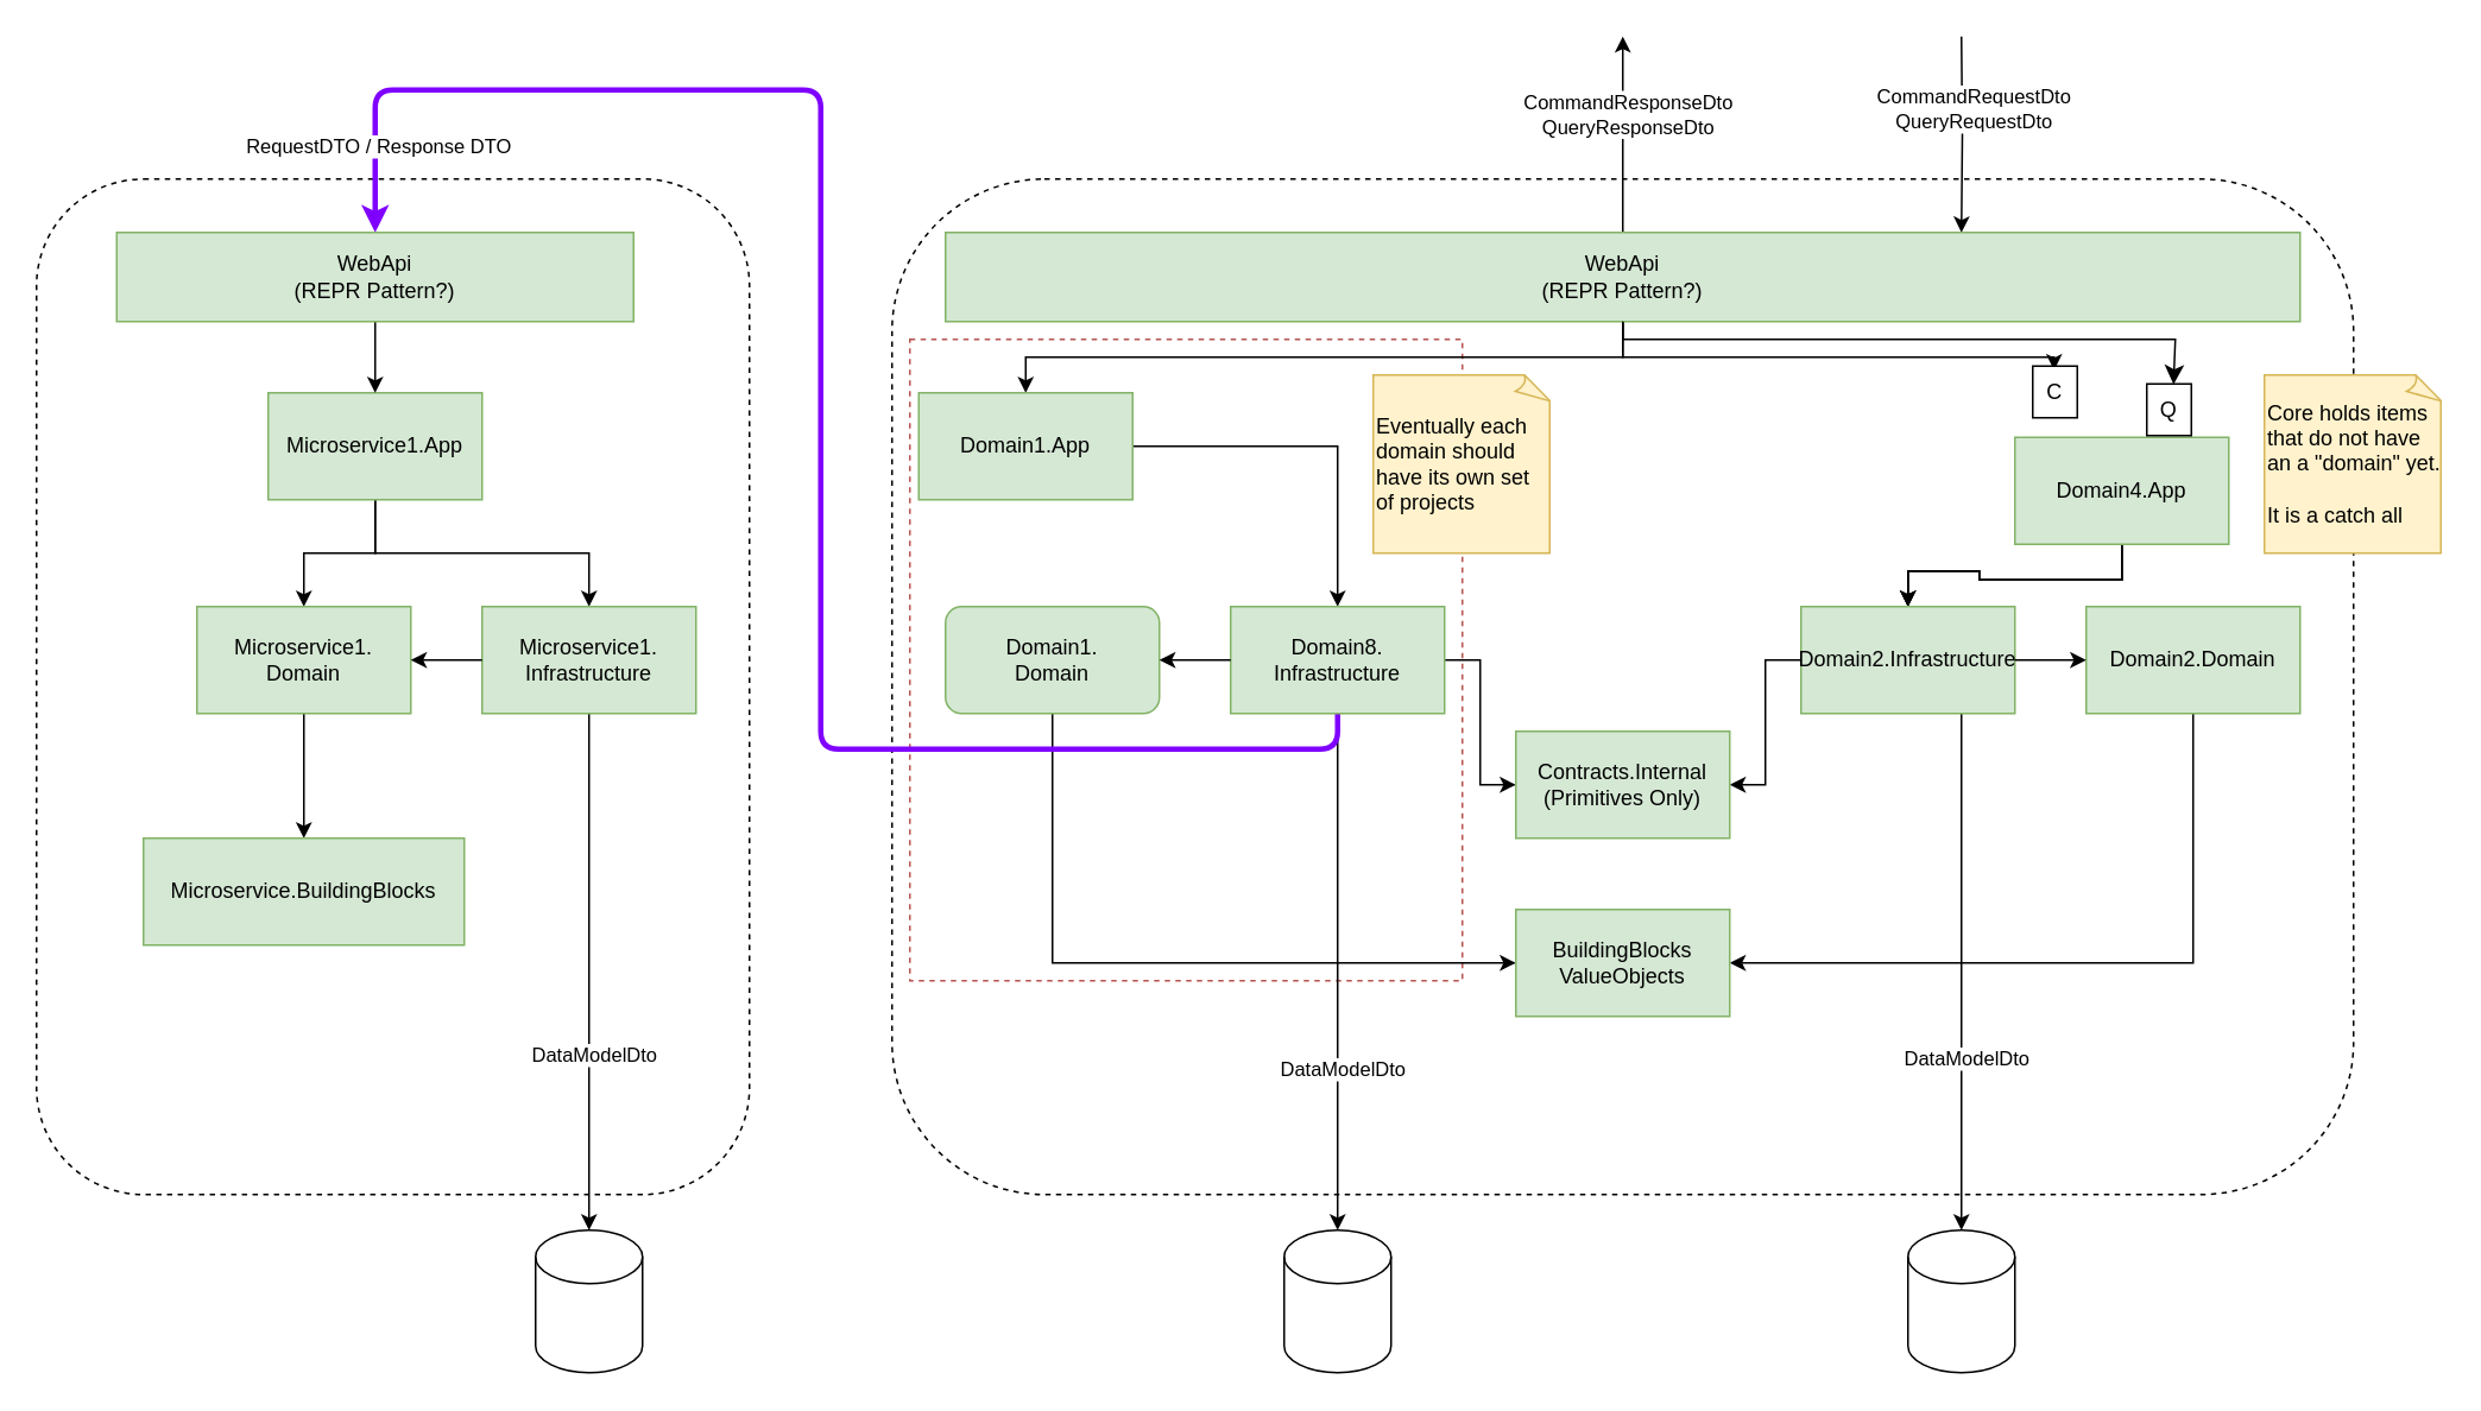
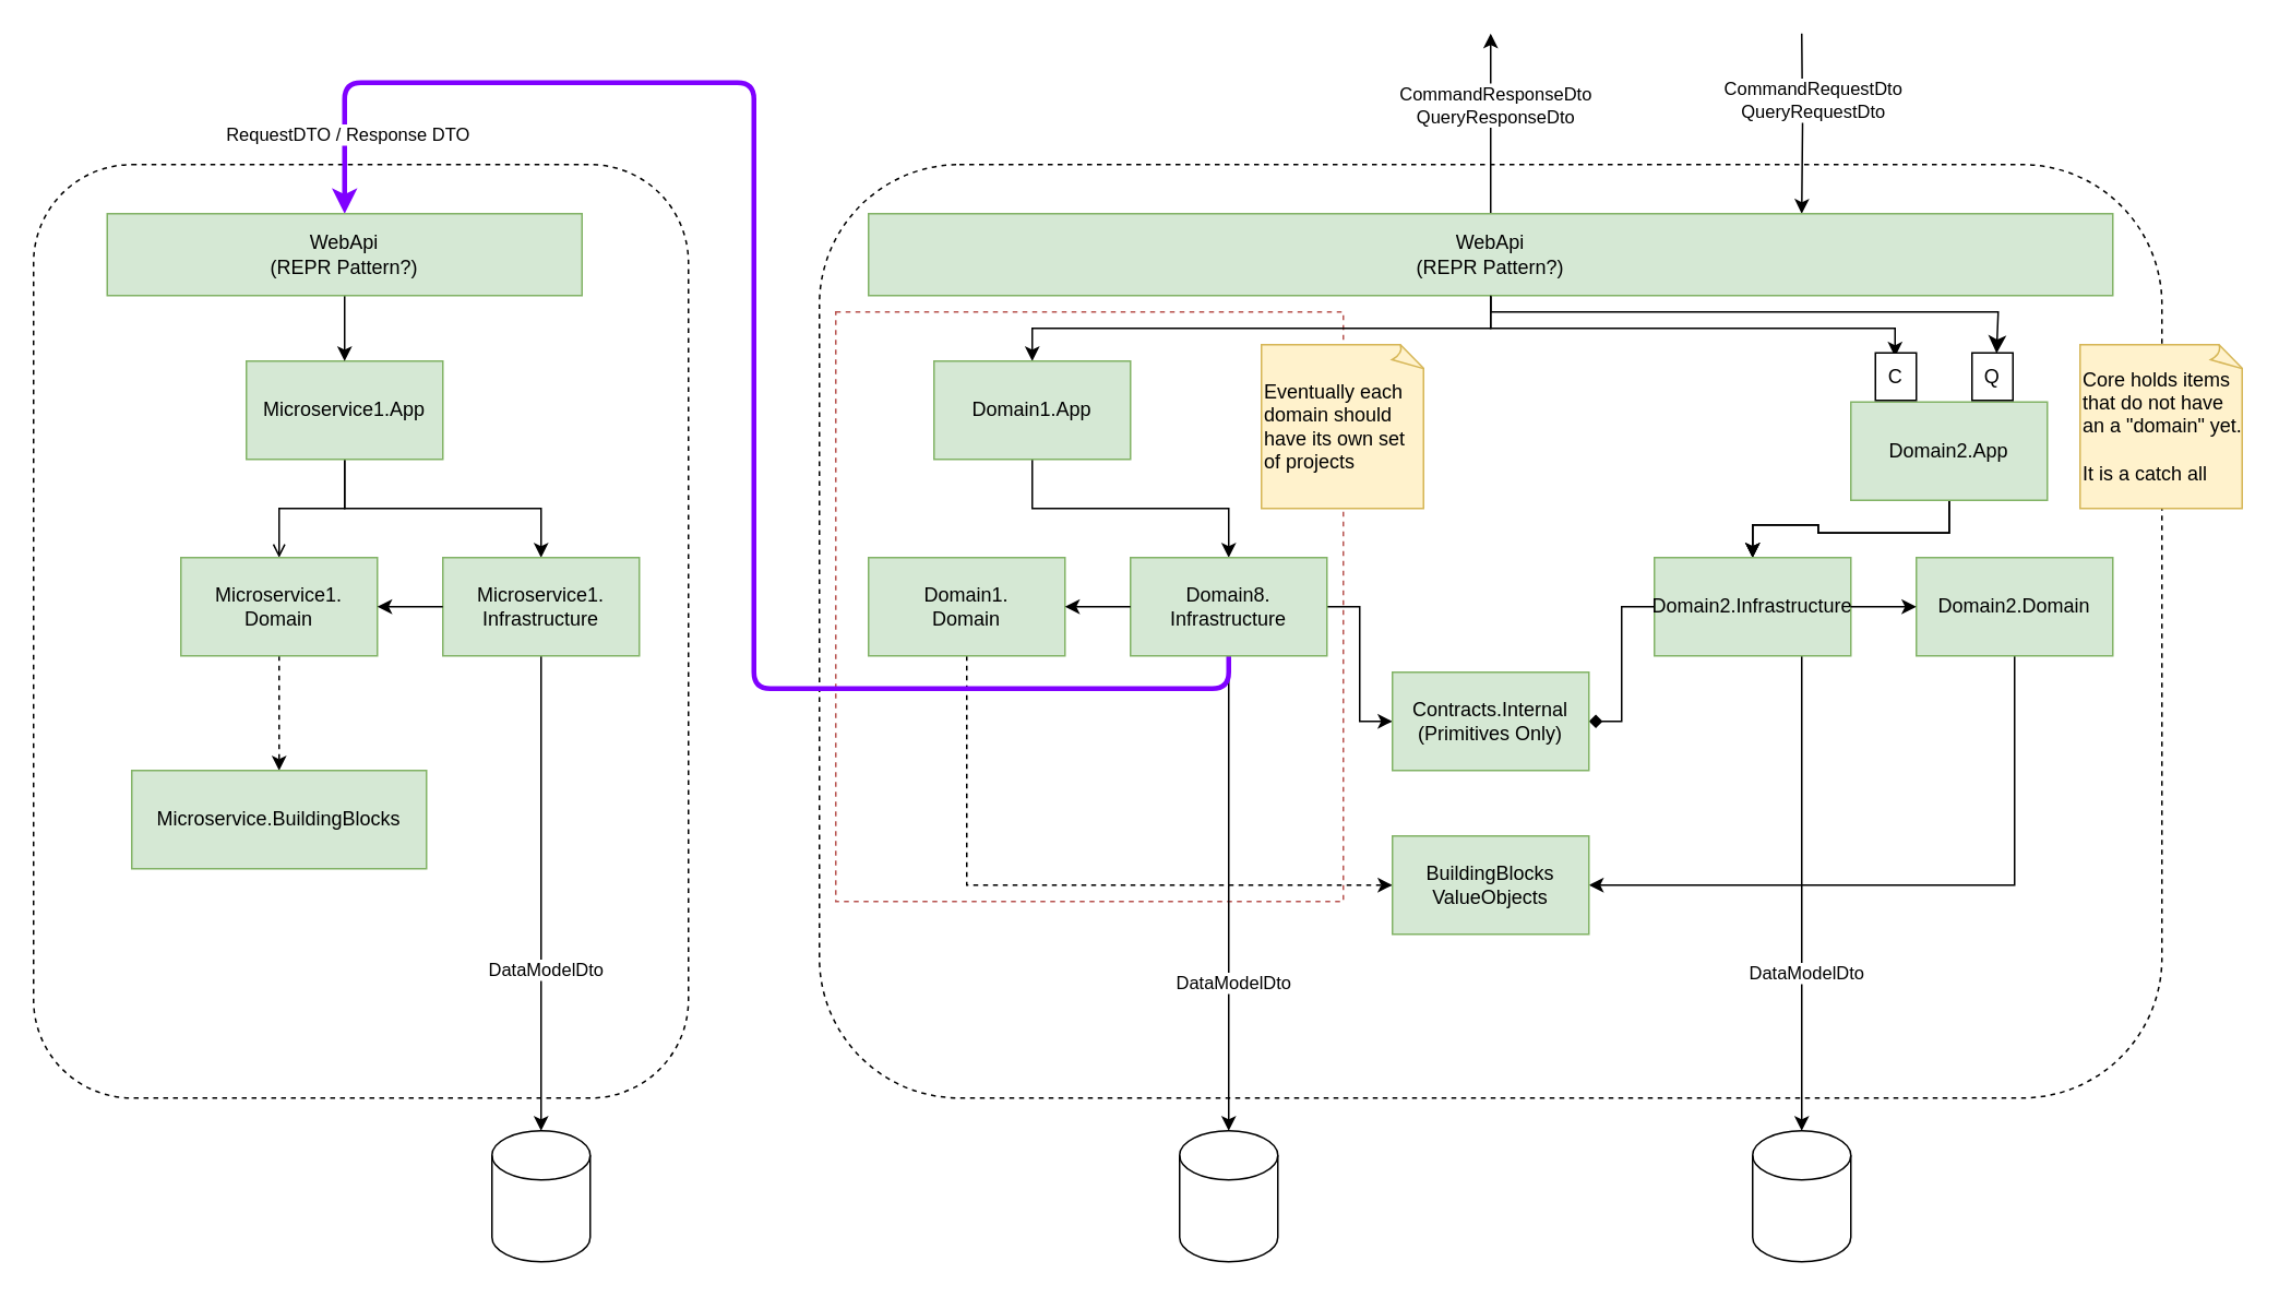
- <mxCell id="53" value="C" style="rounded=0;whiteSpace=wrap;html=1;" vertex="1" parent="1"><mxGeometry x="1140" y="205" width="25" height="29" as="geometry" /></mxCell>
+ <mxCell id="53" value="C" style="rounded=0;whiteSpace=wrap;html=1;" vertex="1" parent="1"><mxGeometry x="1145" y="215" width="25" height="29" as="geometry" /></mxCell>
- <mxCell id="17" value="Domain1.App" style="whiteSpace=wrap;html=1;fillColor=#d5e8d4;strokeColor=#82b366;rounded=0;" vertex="1" parent="1"><mxGeometry x="515" y="220" width="120" height="60" as="geometry" /></mxCell>
+ <mxCell id="17" value="Domain1.App" style="whiteSpace=wrap;html=1;fillColor=#d5e8d4;strokeColor=#82b366;rounded=0;" vertex="1" parent="1"><mxGeometry x="570" y="220" width="120" height="60" as="geometry" /></mxCell>
- <mxCell id="15" value="Domain4.App" style="whiteSpace=wrap;html=1;fillColor=#d5e8d4;strokeColor=#82b366;rounded=0;" vertex="1" parent="1"><mxGeometry x="1130" y="245" width="120" height="60" as="geometry" /></mxCell>
+ <mxCell id="15" value="Domain2.App" style="whiteSpace=wrap;html=1;fillColor=#d5e8d4;strokeColor=#82b366;rounded=0;" vertex="1" parent="1"><mxGeometry x="1130" y="245" width="120" height="60" as="geometry" /></mxCell>
- <mxCell id="39" value="" style="edgeStyle=orthogonalEdgeStyle;rounded=0;orthogonalLoop=1;jettySize=auto;html=1;" edge="1" parent="1" source="40" target="45"><mxGeometry relative="1" as="geometry" /></mxCell>
+ <mxCell id="39" value="" style="edgeStyle=orthogonalEdgeStyle;rounded=0;orthogonalLoop=1;jettySize=auto;html=1;endArrow=open;" edge="1" parent="1" source="40" target="45"><mxGeometry relative="1" as="geometry" /></mxCell>
- <mxCell id="25" value="Domain1.&lt;br&gt;Domain" style="whiteSpace=wrap;html=1;fillColor=#d5e8d4;strokeColor=#82b366;rounded=1;" vertex="1" parent="1"><mxGeometry x="530" y="340" width="120" height="60" as="geometry" /></mxCell>
+ <mxCell id="25" value="Domain1.&lt;br&gt;Domain" style="whiteSpace=wrap;html=1;fillColor=#d5e8d4;strokeColor=#82b366;rounded=0;" vertex="1" parent="1"><mxGeometry x="530" y="340" width="120" height="60" as="geometry" /></mxCell>
- <mxCell id="43" value="" style="edgeStyle=orthogonalEdgeStyle;rounded=0;orthogonalLoop=1;jettySize=auto;html=1;" edge="1" parent="1" source="45" target="48"><mxGeometry relative="1" as="geometry" /></mxCell>
+ <mxCell id="43" value="" style="edgeStyle=orthogonalEdgeStyle;rounded=0;orthogonalLoop=1;jettySize=auto;html=1;dashed=1;" edge="1" parent="1" source="45" target="48"><mxGeometry relative="1" as="geometry" /></mxCell>
- <mxCell id="27" style="edgeStyle=orthogonalEdgeStyle;rounded=0;orthogonalLoop=1;jettySize=auto;html=1;entryX=1;entryY=0.5;entryDx=0;entryDy=0;" edge="1" parent="1" source="30" target="34"><mxGeometry relative="1" as="geometry" /></mxCell>
+ <mxCell id="27" style="edgeStyle=orthogonalEdgeStyle;rounded=0;orthogonalLoop=1;jettySize=auto;html=1;entryX=1;entryY=0.5;entryDx=0;entryDy=0;endArrow=diamond;" edge="1" parent="1" source="30" target="34"><mxGeometry relative="1" as="geometry" /></mxCell>
- <mxCell id="21" value="" style="edgeStyle=orthogonalEdgeStyle;rounded=0;orthogonalLoop=1;jettySize=auto;html=1;" edge="1" parent="1" source="25" target="37"><mxGeometry relative="1" as="geometry"><Array as="points"><mxPoint x="590" y="540" /></Array></mxGeometry></mxCell>
+ <mxCell id="21" value="" style="edgeStyle=orthogonalEdgeStyle;rounded=0;orthogonalLoop=1;jettySize=auto;html=1;dashed=1;" edge="1" parent="1" source="25" target="37"><mxGeometry relative="1" as="geometry"><Array as="points"><mxPoint x="590" y="540" /></Array></mxGeometry></mxCell>
